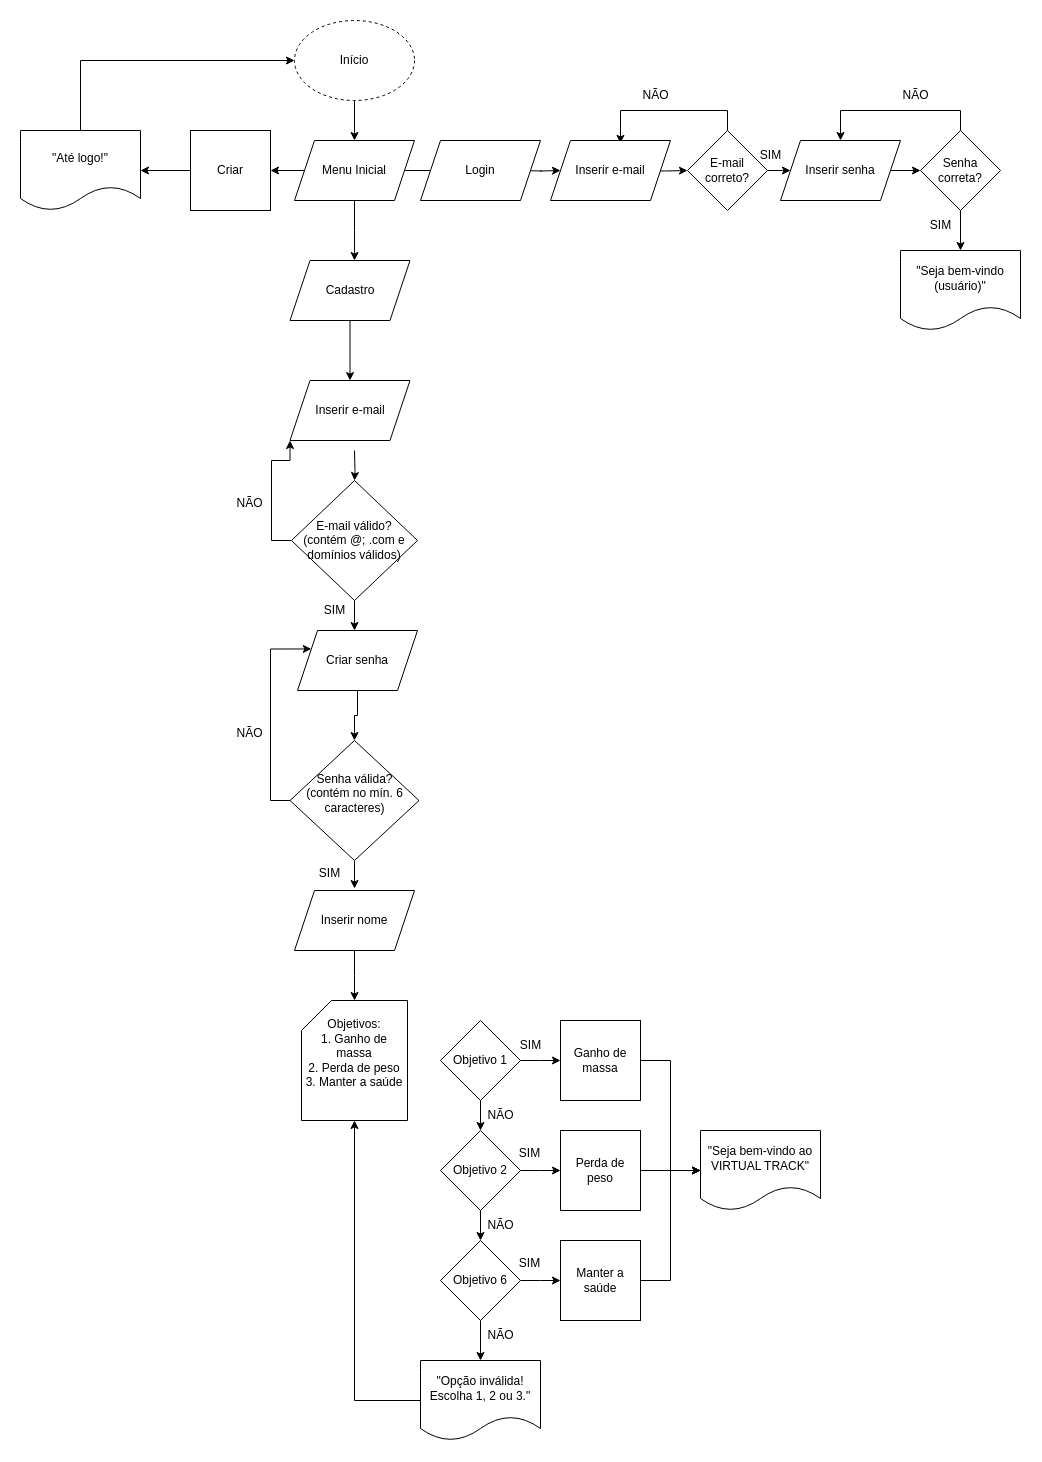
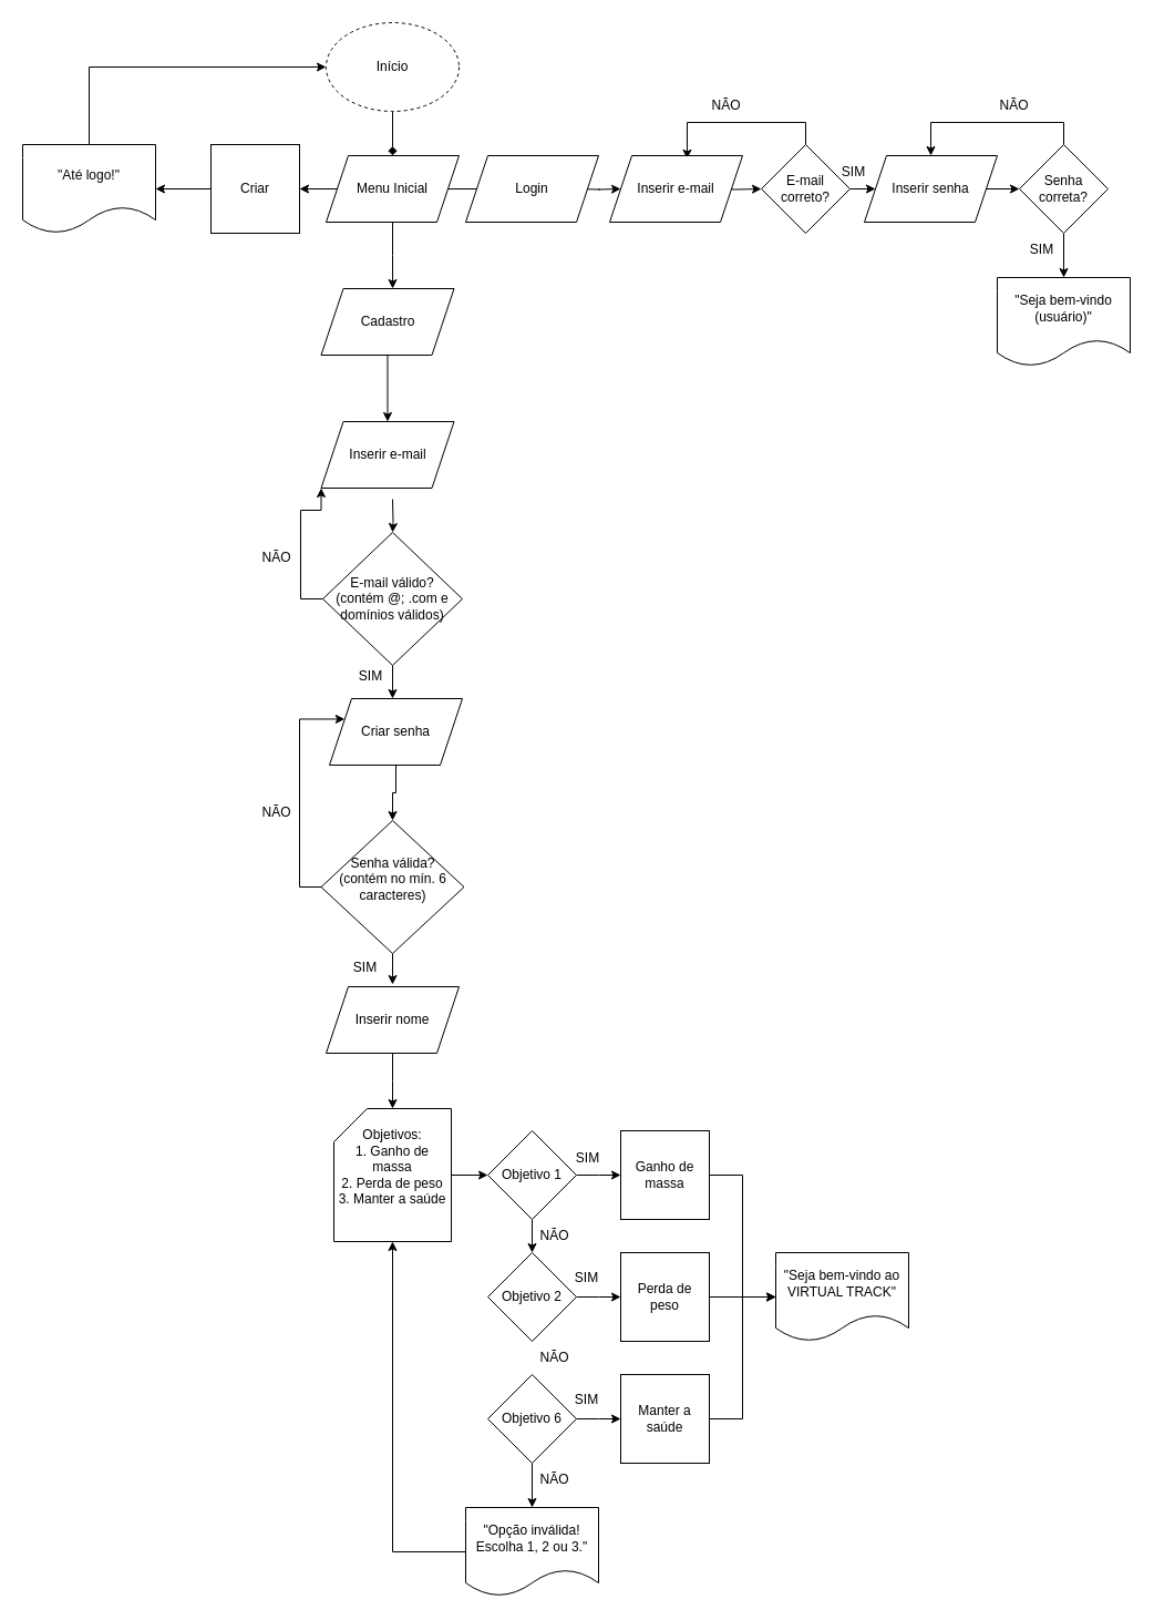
- <mxCell id="2" style="edgeStyle=orthogonalEdgeStyle;rounded=0;orthogonalLoop=1;jettySize=auto;html=1;exitX=0.5;exitY=1;exitDx=0;exitDy=0;entryX=0.5;entryY=0;entryDx=0;entryDy=0;" edge="1" parent="1" source="3" target="60"><mxGeometry relative="1" as="geometry"><mxPoint x="354" y="120" as="targetPoint" /><Array as="points" /></mxGeometry></mxCell>
+ <mxCell id="2" style="edgeStyle=orthogonalEdgeStyle;rounded=0;orthogonalLoop=1;jettySize=auto;html=1;exitX=0.5;exitY=1;exitDx=0;exitDy=0;entryX=0.5;entryY=0;entryDx=0;entryDy=0;endArrow=diamond;" edge="1" parent="1" source="3" target="60"><mxGeometry relative="1" as="geometry"><mxPoint x="354" y="120" as="targetPoint" /><Array as="points" /></mxGeometry></mxCell>
+ <mxCell id="23" value="" style="edgeStyle=orthogonalEdgeStyle;rounded=0;orthogonalLoop=1;jettySize=auto;html=1;" edge="1" parent="1" source="24" target="27"><mxGeometry relative="1" as="geometry" /></mxCell>
- <mxCell id="33" value="" style="edgeStyle=orthogonalEdgeStyle;rounded=0;orthogonalLoop=1;jettySize=auto;html=1;" edge="1" parent="1" source="34" target="39"><mxGeometry relative="1" as="geometry" /></mxCell>
